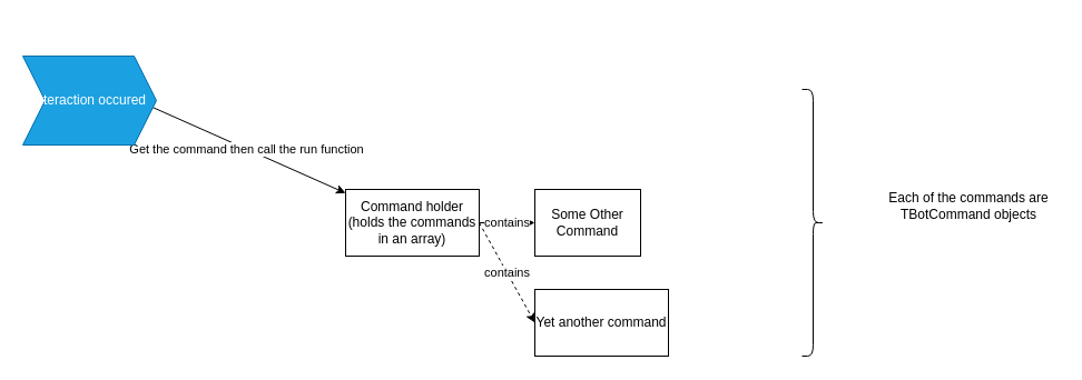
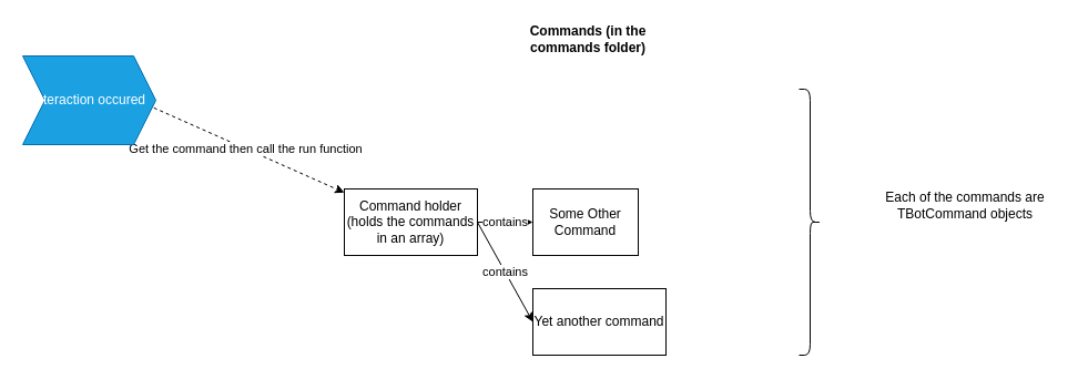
+ <mxCell id="6" value="Commands (in the commands folder)" style="text;html=1;strokeColor=none;fillColor=none;align=center;verticalAlign=middle;whiteSpace=wrap;rounded=0;fontStyle=1" vertex="1" parent="1"><mxGeometry x="470" y="20" width="120" height="30" as="geometry" /></mxCell>
- <mxCell id="2" value="Get the command then call the run function" style="edgeStyle=none;html=1;exitX=0.94;exitY=0.555;exitDx=0;exitDy=0;exitPerimeter=0;" edge="1" parent="1" source="3" target="9"><mxGeometry relative="1" as="geometry" /></mxCell>
+ <mxCell id="2" value="Get the command then call the run function" style="edgeStyle=none;html=1;exitX=0.94;exitY=0.555;exitDx=0;exitDy=0;exitPerimeter=0;dashed=1;" edge="1" parent="1" source="3" target="9"><mxGeometry relative="1" as="geometry" /></mxCell>
- <mxCell id="8" value="contains" style="edgeStyle=none;html=1;exitX=1;exitY=0.5;exitDx=0;exitDy=0;entryX=0;entryY=0.5;entryDx=0;entryDy=0;dashed=1;" edge="1" parent="1" source="9" target="5"><mxGeometry relative="1" as="geometry" /></mxCell>
+ <mxCell id="8" value="contains" style="edgeStyle=none;html=1;exitX=1;exitY=0.5;exitDx=0;exitDy=0;entryX=0;entryY=0.5;entryDx=0;entryDy=0;" edge="1" parent="1" source="9" target="5"><mxGeometry relative="1" as="geometry" /></mxCell>
